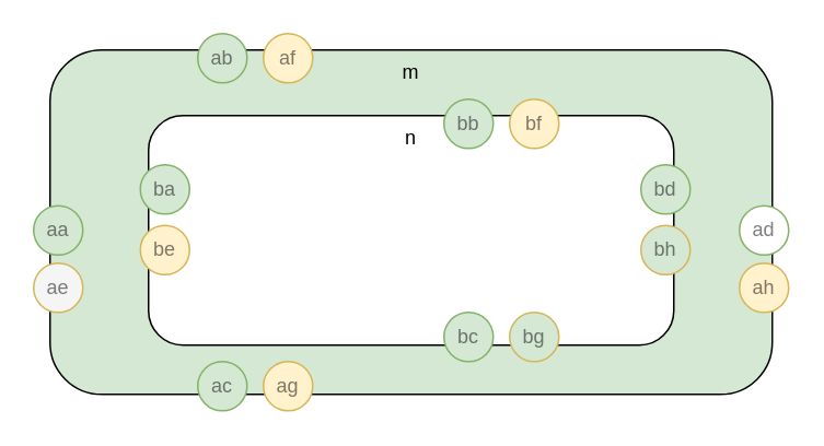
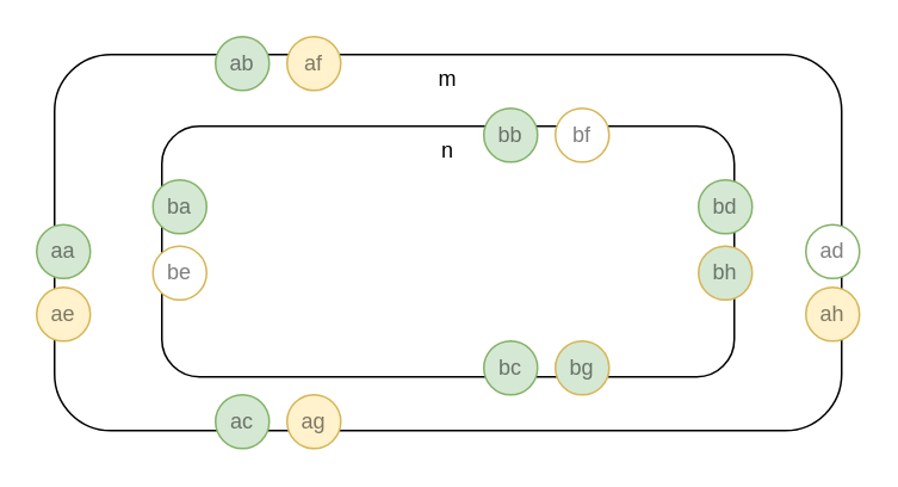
- <mxCell id="2" value="m" style="rounded=1;whiteSpace=wrap;html=1;verticalAlign=top;fillColor=#d5e8d4;" parent="1" vertex="1"><mxGeometry x="30" y="30" width="440" height="210" as="geometry" /></mxCell>
+ <mxCell id="2" value="m" style="rounded=1;whiteSpace=wrap;html=1;verticalAlign=top;" parent="1" vertex="1"><mxGeometry x="30" y="30" width="440" height="210" as="geometry" /></mxCell>
- <mxCell id="18" value="bf" style="ellipse;whiteSpace=wrap;html=1;aspect=fixed;fillColor=#fff2cc;align=center;strokeColor=#d6b656;textOpacity=50;" parent="1" vertex="1"><mxGeometry x="310" y="60" width="30" height="30" as="geometry" /></mxCell>
+ <mxCell id="18" value="bf" style="ellipse;whiteSpace=wrap;html=1;aspect=fixed;fillColor=#ffffff;align=center;strokeColor=#d6b656;textOpacity=50;" parent="1" vertex="1"><mxGeometry x="310" y="60" width="30" height="30" as="geometry" /></mxCell>
- <mxCell id="9" value="be" style="ellipse;whiteSpace=wrap;html=1;aspect=fixed;fillColor=#fff2cc;align=center;strokeColor=#d6b656;textOpacity=50;" parent="1" vertex="1"><mxGeometry x="85" y="137" width="30" height="30" as="geometry" /></mxCell>
+ <mxCell id="9" value="be" style="ellipse;whiteSpace=wrap;html=1;aspect=fixed;fillColor=#ffffff;align=center;strokeColor=#d6b656;textOpacity=50;" parent="1" vertex="1"><mxGeometry x="85" y="137" width="30" height="30" as="geometry" /></mxCell>
- <mxCell id="8" value="ae" style="ellipse;whiteSpace=wrap;html=1;aspect=fixed;fillColor=#f5f5f5;align=center;strokeColor=#d6b656;textOpacity=50;" parent="1" vertex="1"><mxGeometry x="20" y="160" width="30" height="30" as="geometry" /></mxCell>
+ <mxCell id="8" value="ae" style="ellipse;whiteSpace=wrap;html=1;aspect=fixed;fillColor=#fff2cc;align=center;strokeColor=#d6b656;textOpacity=50;" parent="1" vertex="1"><mxGeometry x="20" y="160" width="30" height="30" as="geometry" /></mxCell>
